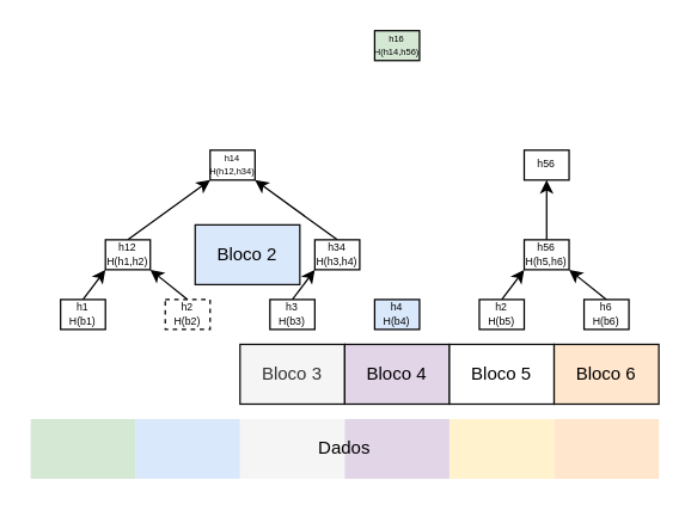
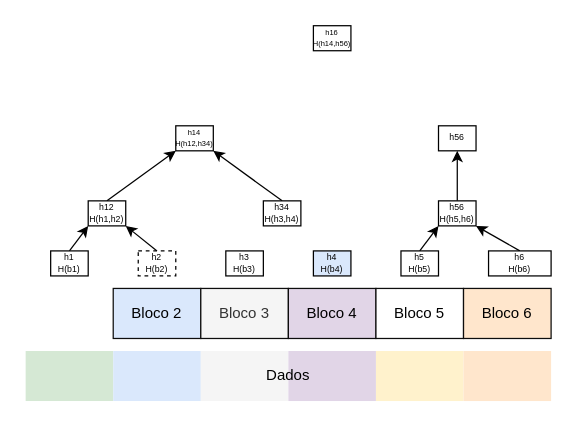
- <mxCell id="33" value="&lt;font style=&quot;font-size: 6px&quot;&gt;h16&lt;br&gt;H(h14,h56)&lt;/font&gt;" style="rounded=0;whiteSpace=wrap;html=1;fontSize=7;fillColor=#d5e8d4;" vertex="1" parent="1"><mxGeometry x="250" y="20" width="30" height="20" as="geometry" /></mxCell>
+ <mxCell id="33" value="&lt;font style=&quot;font-size: 6px&quot;&gt;h16&lt;br&gt;H(h14,h56)&lt;/font&gt;" style="rounded=0;whiteSpace=wrap;html=1;fontSize=7;" vertex="1" parent="1"><mxGeometry x="250" y="20" width="30" height="20" as="geometry" /></mxCell>
- <mxCell id="9" value="Bloco 2" style="rounded=0;whiteSpace=wrap;html=1;fillColor=#dae8fc;strokeColor=#0D0D0D;" vertex="1" parent="1"><mxGeometry x="130" y="150" width="70" height="40" as="geometry" /></mxCell>
+ <mxCell id="9" value="Bloco 2" style="rounded=0;whiteSpace=wrap;html=1;fillColor=#dae8fc;strokeColor=#0D0D0D;" vertex="1" parent="1"><mxGeometry x="90" y="230" width="70" height="40" as="geometry" /></mxCell>
- <mxCell id="18" style="edgeStyle=none;rounded=0;orthogonalLoop=1;jettySize=auto;html=1;exitX=0.5;exitY=0;exitDx=0;exitDy=0;entryX=0;entryY=1;entryDx=0;entryDy=0;fontSize=7;" edge="1" parent="1" source="19" target="28"><mxGeometry relative="1" as="geometry" /></mxCell>
- <mxCell id="22" value="h2&lt;br&gt;H(b5)" style="rounded=0;whiteSpace=wrap;html=1;fontSize=7;" vertex="1" parent="1"><mxGeometry x="320" y="200" width="30" height="20" as="geometry" /></mxCell>
+ <mxCell id="22" value="h5&lt;br&gt;H(b5)" style="rounded=0;whiteSpace=wrap;html=1;fontSize=7;" vertex="1" parent="1"><mxGeometry x="320" y="200" width="30" height="20" as="geometry" /></mxCell>
- <mxCell id="24" value="h6&lt;br&gt;H(b6)" style="rounded=0;whiteSpace=wrap;html=1;fontSize=7;" vertex="1" parent="1"><mxGeometry x="390" y="200" width="30" height="20" as="geometry" /></mxCell>
+ <mxCell id="24" value="h6&lt;br&gt;H(b6)" style="rounded=0;whiteSpace=wrap;html=1;fontSize=7;" vertex="1" parent="1"><mxGeometry x="390" y="200" width="50" height="20" as="geometry" /></mxCell>
